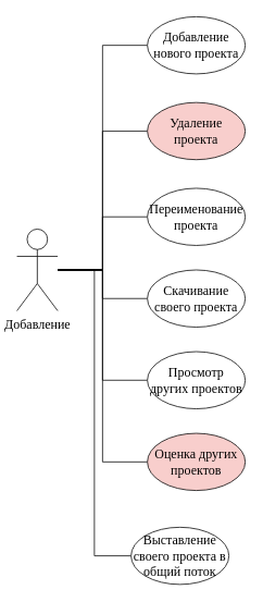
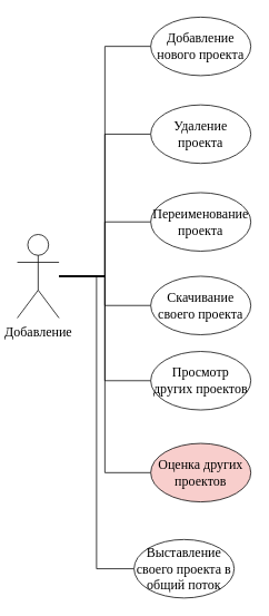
- <mxCell id="11" value="Удаление проекта" style="ellipse;whiteSpace=wrap;html=1;fontFamily=Times New Roman;fontSize=16;fillColor=#f8cecc;" parent="1" vertex="1"><mxGeometry x="180" y="125" width="120" height="70" as="geometry" /></mxCell>
+ <mxCell id="11" value="Удаление проекта" style="ellipse;whiteSpace=wrap;html=1;fontFamily=Times New Roman;fontSize=16;" parent="1" vertex="1"><mxGeometry x="180" y="125" width="120" height="70" as="geometry" /></mxCell>
- <mxCell id="13" value="Просмотр других проектов" style="ellipse;whiteSpace=wrap;html=1;fontFamily=Times New Roman;fontSize=16;" parent="1" vertex="1"><mxGeometry x="180" y="430" width="120" height="70" as="geometry" /></mxCell>
+ <mxCell id="13" value="Просмотр других проектов" style="ellipse;whiteSpace=wrap;html=1;fontFamily=Times New Roman;fontSize=16;" parent="1" vertex="1"><mxGeometry x="180" y="420" width="120" height="70" as="geometry" /></mxCell>
